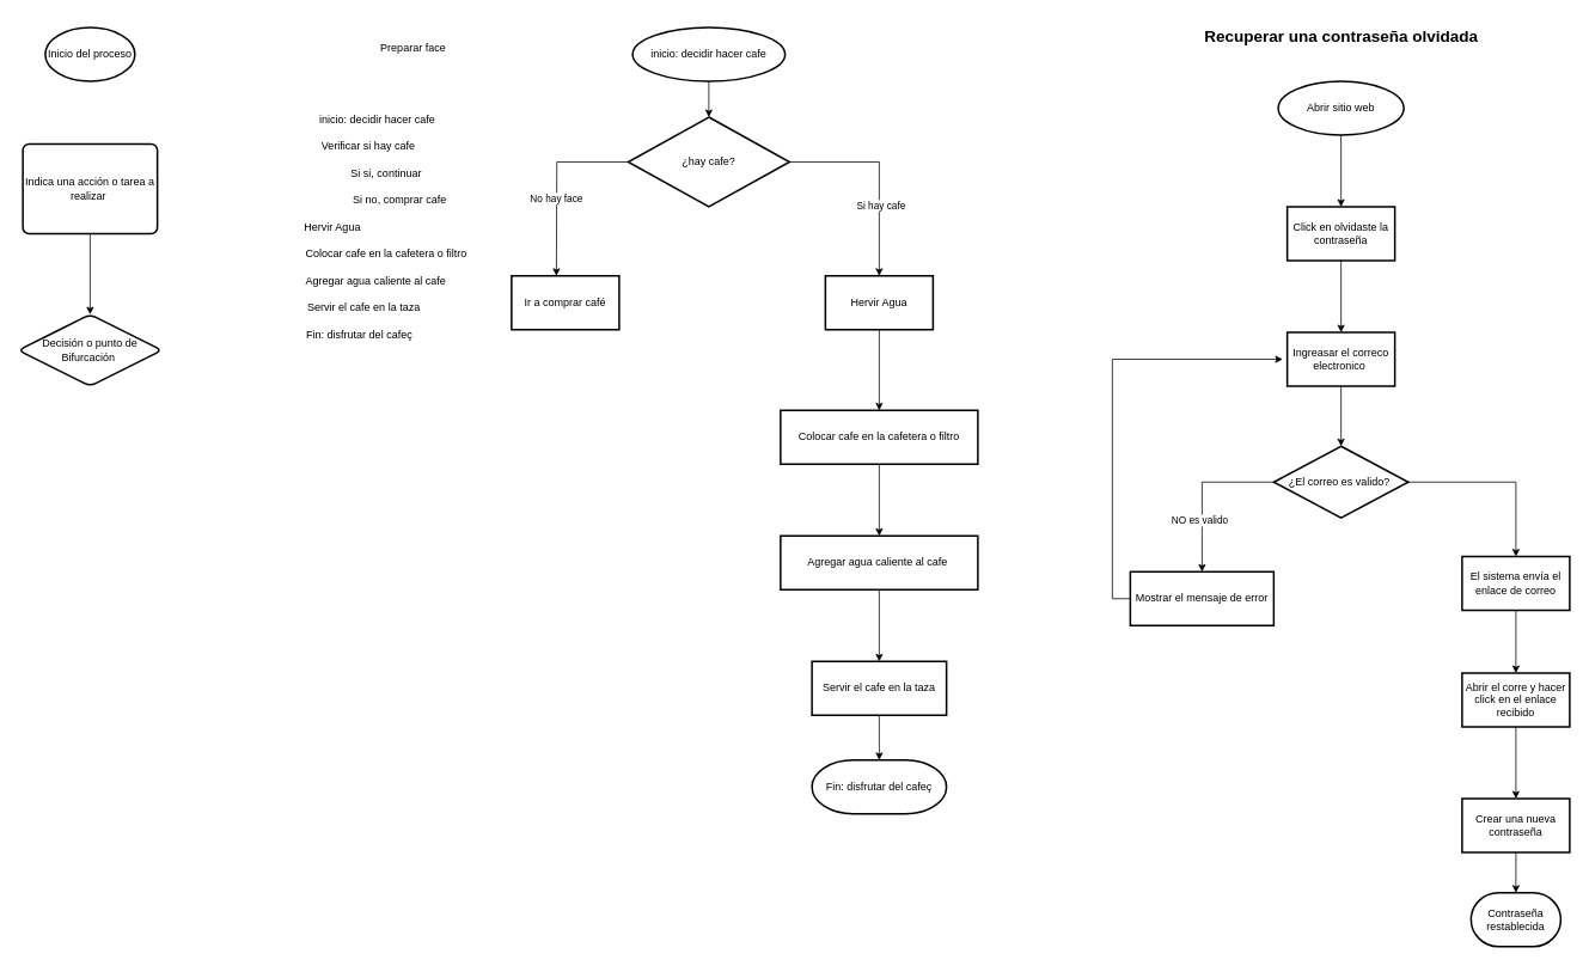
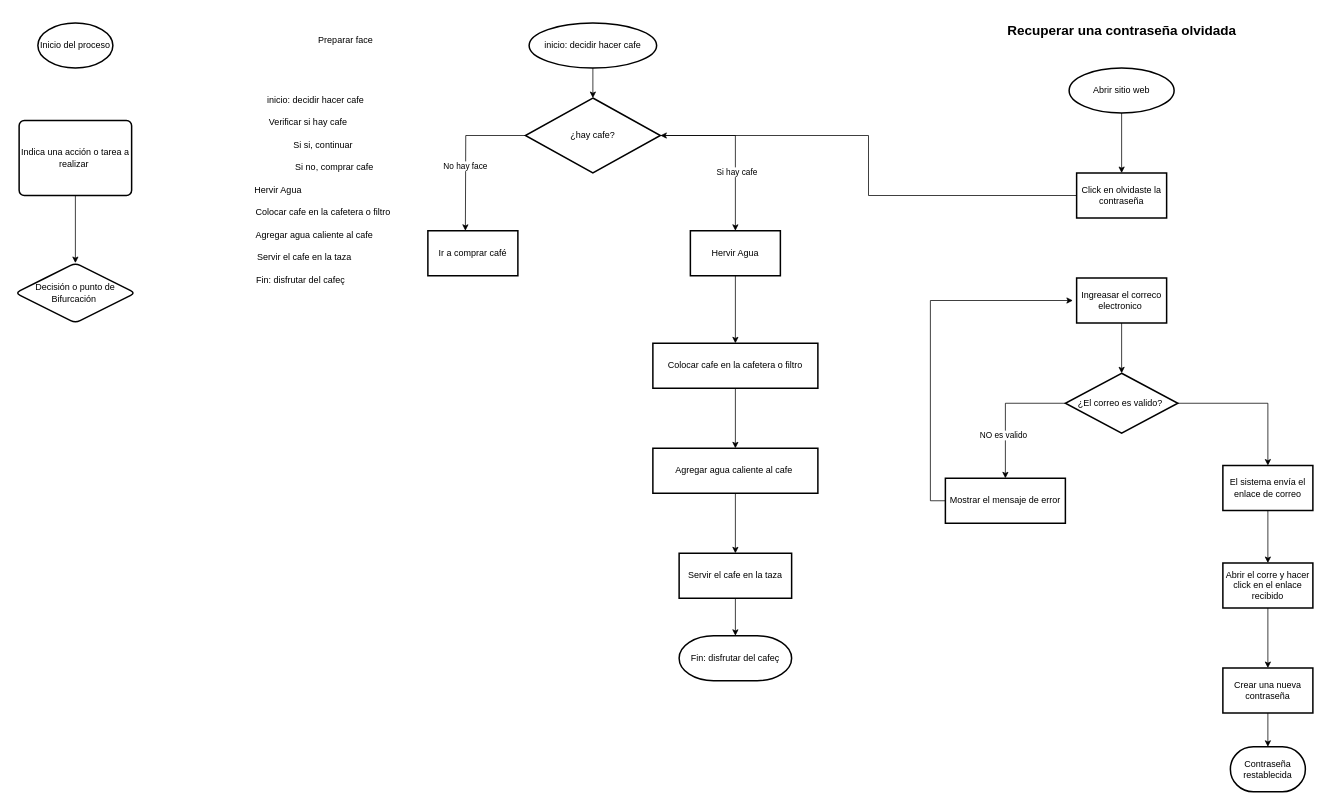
- <mxCell id="35" value="" style="edgeStyle=orthogonalEdgeStyle;rounded=0;orthogonalLoop=1;jettySize=auto;html=1;" edge="1" parent="1" source="36" target="38"><mxGeometry relative="1" as="geometry" /></mxCell>
+ <mxCell id="35" value="" style="edgeStyle=orthogonalEdgeStyle;rounded=0;orthogonalLoop=1;jettySize=auto;html=1;" edge="1" parent="1" source="36" target="22"><mxGeometry relative="1" as="geometry" /></mxCell>
